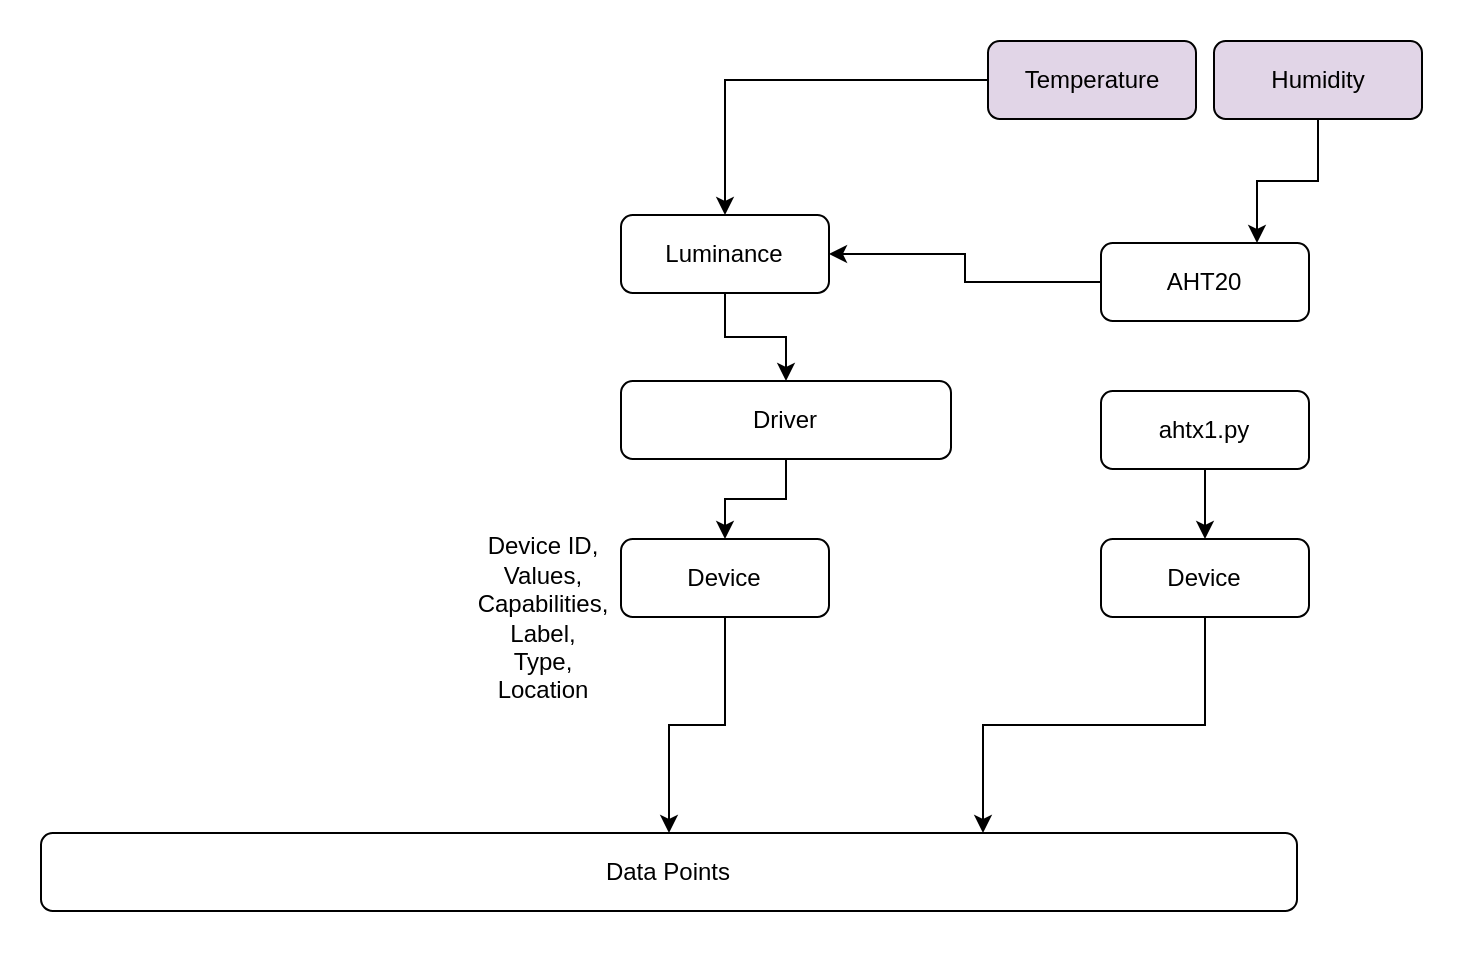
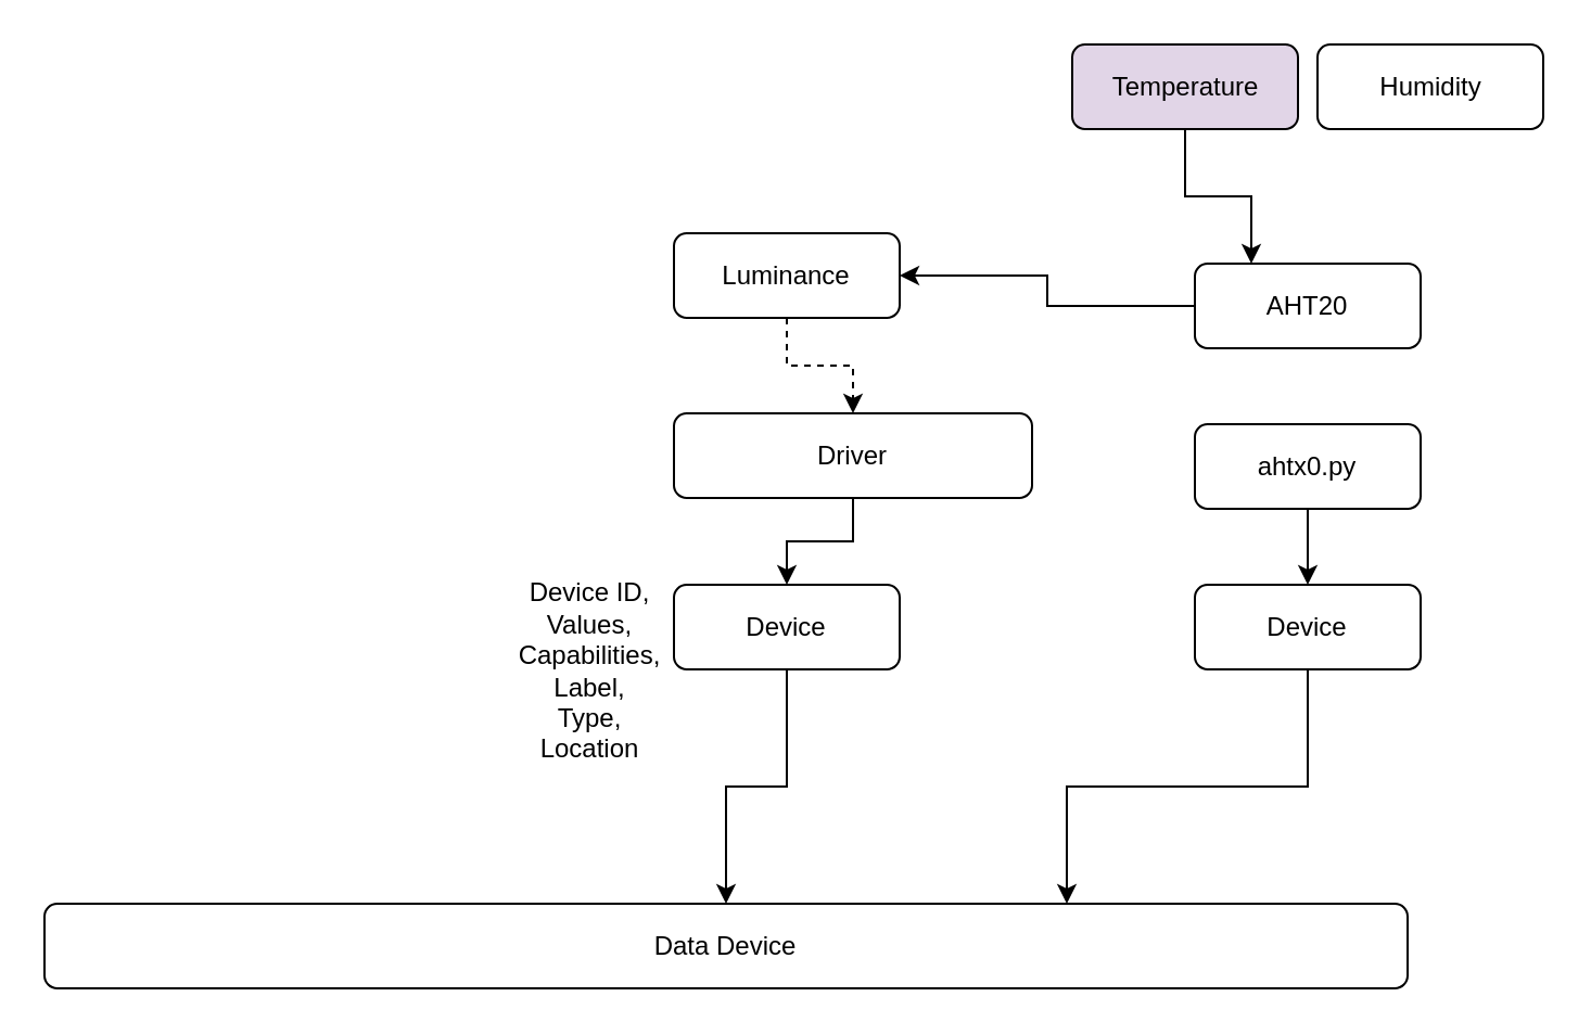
- <mxCell id="9" style="edgeStyle=orthogonalEdgeStyle;rounded=0;orthogonalLoop=1;jettySize=auto;html=1;" edge="1" parent="1" source="10" target="4"><mxGeometry relative="1" as="geometry" /></mxCell>
+ <mxCell id="9" style="edgeStyle=orthogonalEdgeStyle;rounded=0;orthogonalLoop=1;jettySize=auto;html=1;entryX=0.25;entryY=0;entryDx=0;entryDy=0;" edge="1" parent="1" source="10" target="6"><mxGeometry relative="1" as="geometry" /></mxCell>
- <mxCell id="12" value="Humidity" style="rounded=1;whiteSpace=wrap;html=1;fillColor=#e1d5e7;" vertex="1" parent="1"><mxGeometry x="606.5" y="20" width="104" height="39" as="geometry" /></mxCell>
+ <mxCell id="12" value="Humidity" style="rounded=1;whiteSpace=wrap;html=1;" vertex="1" parent="1"><mxGeometry x="606.5" y="20" width="104" height="39" as="geometry" /></mxCell>
- <mxCell id="11" style="edgeStyle=orthogonalEdgeStyle;rounded=0;orthogonalLoop=1;jettySize=auto;html=1;entryX=0.75;entryY=0;entryDx=0;entryDy=0;" edge="1" parent="1" source="12" target="6"><mxGeometry relative="1" as="geometry" /></mxCell>
- <mxCell id="3" style="edgeStyle=orthogonalEdgeStyle;rounded=0;orthogonalLoop=1;jettySize=auto;html=1;entryX=0.5;entryY=0;entryDx=0;entryDy=0;" edge="1" parent="1" source="4" target="18"><mxGeometry relative="1" as="geometry" /></mxCell>
+ <mxCell id="3" style="edgeStyle=orthogonalEdgeStyle;rounded=0;orthogonalLoop=1;jettySize=auto;html=1;entryX=0.5;entryY=0;entryDx=0;entryDy=0;dashed=1;" edge="1" parent="1" source="4" target="18"><mxGeometry relative="1" as="geometry" /></mxCell>
- <mxCell id="14" value="ahtx1.py" style="rounded=1;whiteSpace=wrap;html=1;" vertex="1" parent="1"><mxGeometry x="550" y="195" width="104" height="39" as="geometry" /></mxCell>
+ <mxCell id="14" value="ahtx0.py" style="rounded=1;whiteSpace=wrap;html=1;" vertex="1" parent="1"><mxGeometry x="550" y="195" width="104" height="39" as="geometry" /></mxCell>
- <mxCell id="2" value="Data Points" style="rounded=1;whiteSpace=wrap;html=1;" vertex="1" parent="1"><mxGeometry x="20" y="416" width="628" height="39" as="geometry" /></mxCell>
+ <mxCell id="2" value="Data Device" style="rounded=1;whiteSpace=wrap;html=1;" vertex="1" parent="1"><mxGeometry x="20" y="416" width="628" height="39" as="geometry" /></mxCell>
